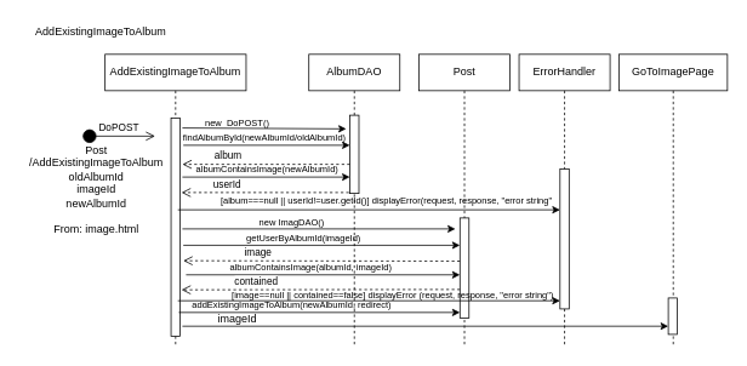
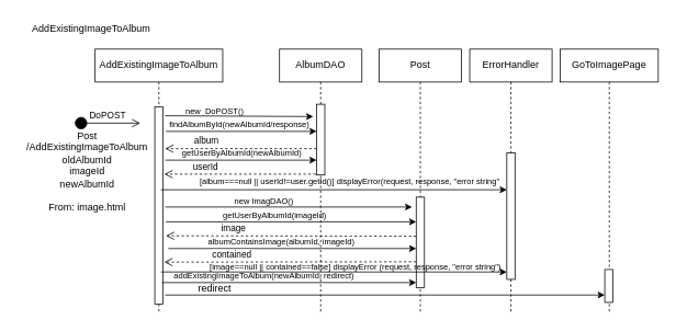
- <mxCell id="25" value="&lt;span style=&quot;font-size: 10px;&quot;&gt;findAlbumById(newAlbumId/oldAlbumId)&lt;/span&gt;" style="text;html=1;align=center;verticalAlign=middle;resizable=0;points=[];autosize=1;strokeColor=none;fillColor=none;" parent="1" vertex="1"><mxGeometry x="190" y="136" width="200" height="30" as="geometry" /></mxCell>
+ <mxCell id="25" value="&lt;span style=&quot;font-size: 10px;&quot;&gt;findAlbumById(newAlbumId/response)&lt;/span&gt;" style="text;html=1;align=center;verticalAlign=middle;resizable=0;points=[];autosize=1;strokeColor=none;fillColor=none;" parent="1" vertex="1"><mxGeometry x="190" y="136" width="200" height="30" as="geometry" /></mxCell>
- <mxCell id="27" value="&lt;span style=&quot;font-size: 10px;&quot;&gt;albumContainsImage(newAlbumId)&lt;/span&gt;" style="text;html=1;align=center;verticalAlign=middle;resizable=0;points=[];autosize=1;strokeColor=none;fillColor=none;" parent="1" vertex="1"><mxGeometry x="208" y="170" width="170" height="30" as="geometry" /></mxCell>
+ <mxCell id="27" value="&lt;span style=&quot;font-size: 10px;&quot;&gt;getUserByAlbumId(newAlbumId)&lt;/span&gt;" style="text;html=1;align=center;verticalAlign=middle;resizable=0;points=[];autosize=1;strokeColor=none;fillColor=none;" parent="1" vertex="1"><mxGeometry x="208" y="170" width="170" height="30" as="geometry" /></mxCell>
- <mxCell id="16" value="imageId" style="text;html=1;align=center;verticalAlign=middle;resizable=0;points=[];autosize=1;strokeColor=none;fillColor=none;" parent="1" vertex="1"><mxGeometry x="230" y="335" width="60" height="30" as="geometry" /></mxCell>
+ <mxCell id="16" value="redirect" style="text;html=1;align=center;verticalAlign=middle;resizable=0;points=[];autosize=1;strokeColor=none;fillColor=none;" parent="1" vertex="1"><mxGeometry x="230" y="335" width="60" height="30" as="geometry" /></mxCell>
